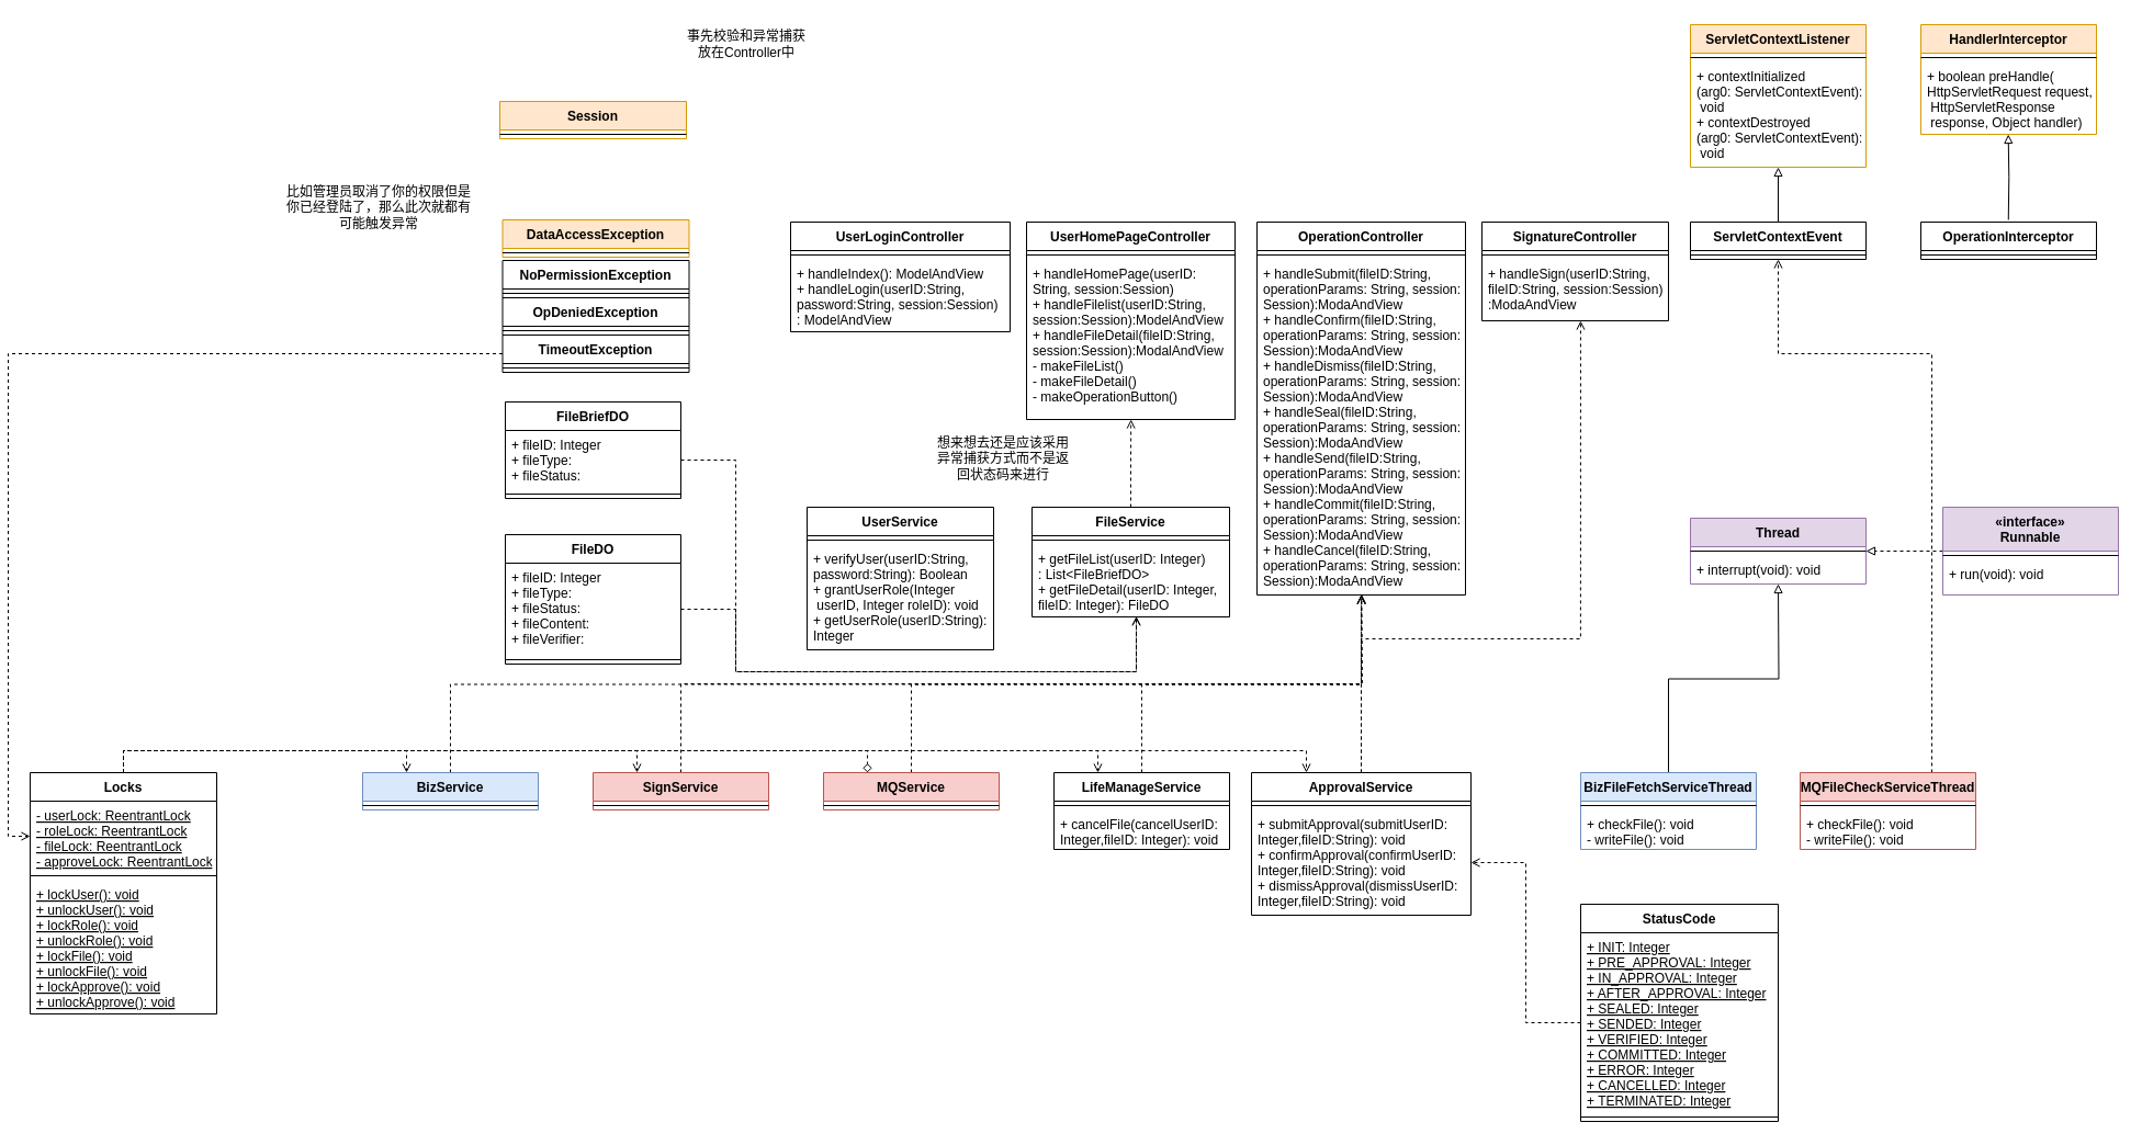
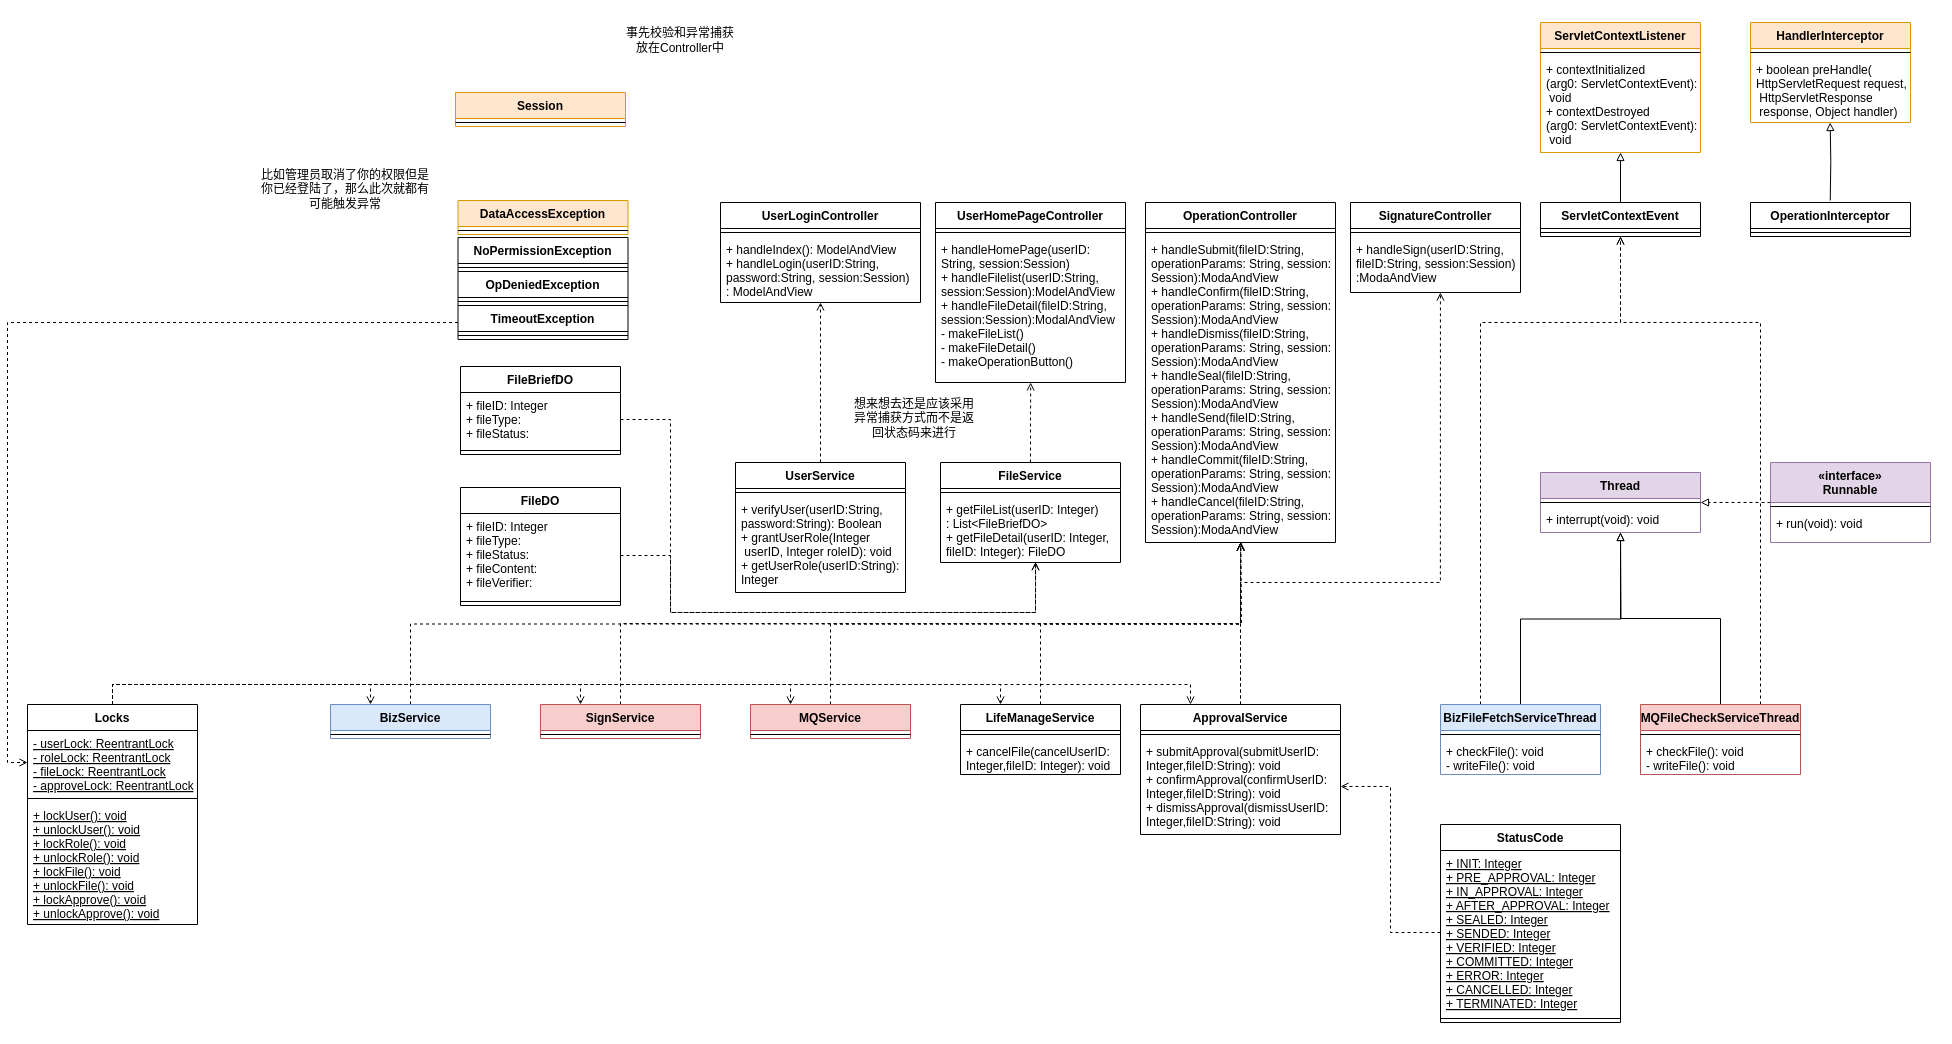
+ <mxCell id="14" style="edgeStyle=orthogonalEdgeStyle;rounded=0;orthogonalLoop=1;jettySize=auto;html=1;exitX=0.5;exitY=0;exitDx=0;exitDy=0;entryX=0.5;entryY=1;entryDx=0;entryDy=0;dashed=1;endArrow=open;endFill=0;" parent="1" source="15" target="2" edge="1"><mxGeometry relative="1" as="geometry" /></mxCell>
+ <mxCell id="29" style="edgeStyle=orthogonalEdgeStyle;rounded=0;orthogonalLoop=1;jettySize=auto;html=1;exitX=0.25;exitY=0;exitDx=0;exitDy=0;entryX=0.5;entryY=1;entryDx=0;entryDy=0;dashed=1;endArrow=open;endFill=0;" parent="1" source="30" target="54" edge="1"><mxGeometry relative="1" as="geometry"><Array as="points"><mxPoint x="1473" y="322" /><mxPoint x="1613" y="322" /></Array></mxGeometry></mxCell>
+ <mxCell id="42" style="edgeStyle=orthogonalEdgeStyle;rounded=0;orthogonalLoop=1;jettySize=auto;html=1;exitX=0.5;exitY=0;exitDx=0;exitDy=0;entryX=0.5;entryY=1;entryDx=0;entryDy=0;endArrow=block;endFill=0;" parent="1" source="44" target="38" edge="1"><mxGeometry relative="1" as="geometry"><mxPoint x="1612.68" y="664.598" as="targetPoint" /></mxGeometry></mxCell>
- <mxCell id="95" style="edgeStyle=orthogonalEdgeStyle;rounded=0;orthogonalLoop=1;jettySize=auto;html=1;exitX=0.5;exitY=0;exitDx=0;exitDy=0;entryX=0.25;entryY=0;entryDx=0;entryDy=0;dashed=1;endArrow=diamond;endFill=0;" parent="1" source="98" target="67" edge="1"><mxGeometry relative="1" as="geometry" /></mxCell>
+ <mxCell id="95" style="edgeStyle=orthogonalEdgeStyle;rounded=0;orthogonalLoop=1;jettySize=auto;html=1;exitX=0.5;exitY=0;exitDx=0;exitDy=0;entryX=0.25;entryY=0;entryDx=0;entryDy=0;dashed=1;endArrow=open;endFill=0;" parent="1" source="98" target="67" edge="1"><mxGeometry relative="1" as="geometry" /></mxCell>
